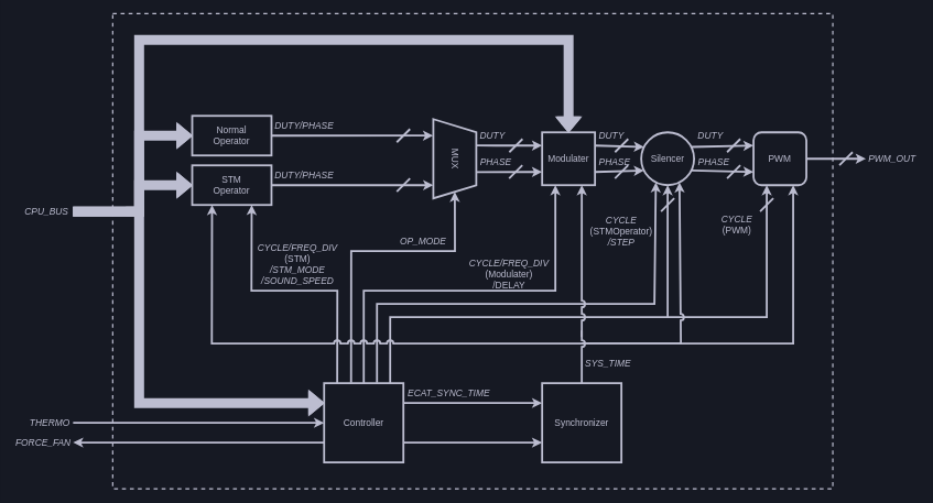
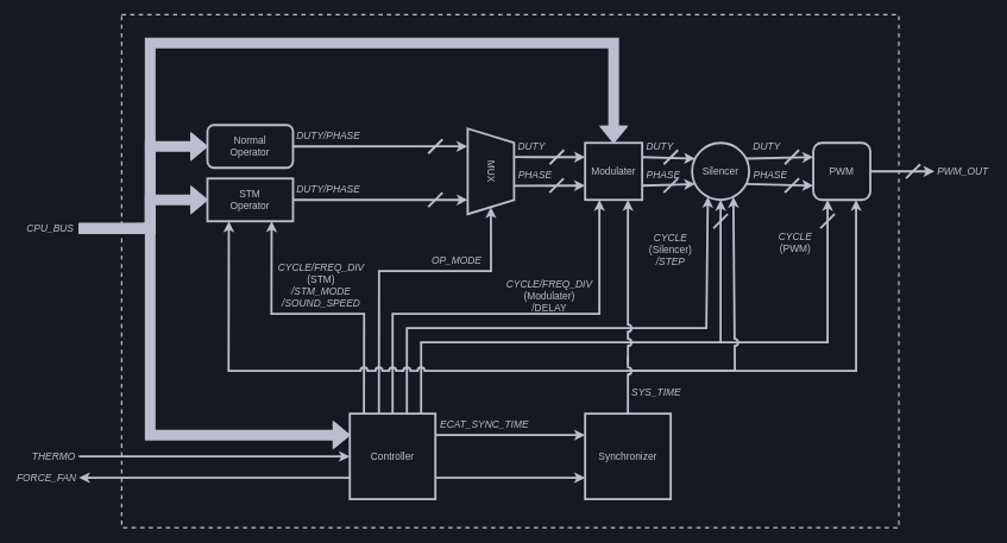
- <mxCell id="18" value="Normal&lt;br style=&quot;font-size: 14px;&quot;&gt;Operator" style="rounded=0;whiteSpace=wrap;html=1;fontFamily=Helvetica;fontSize=14;fontColor=#BCBDD0;strokeColor=#BCBDD0;strokeWidth=3;fillColor=none;" parent="1" vertex="1"><mxGeometry x="290.32" y="175" width="120" height="60" as="geometry" /></mxCell>
+ <mxCell id="18" value="Normal&lt;br style=&quot;font-size: 14px;&quot;&gt;Operator" style="whiteSpace=wrap;html=1;fontFamily=Helvetica;fontSize=14;fontColor=#BCBDD0;strokeColor=#BCBDD0;strokeWidth=3;fillColor=none;rounded=1;" parent="1" vertex="1"><mxGeometry x="290.32" y="175" width="120" height="60" as="geometry" /></mxCell>
- <mxCell id="44" value="&lt;i style=&quot;font-size: 14px&quot;&gt;CYCLE&lt;/i&gt;&lt;br style=&quot;font-size: 14px&quot;&gt;(STMOperator)&lt;br style=&quot;font-size: 14px&quot;&gt;&lt;i&gt;/STEP&lt;/i&gt;" style="text;html=1;strokeColor=none;fillColor=none;align=center;verticalAlign=middle;whiteSpace=wrap;rounded=0;fontFamily=Helvetica;fontSize=14;fontColor=#BCBDD0;" parent="1" vertex="1"><mxGeometry x="890" y="320" width="100.32" height="60" as="geometry" /></mxCell>
+ <mxCell id="44" value="&lt;i style=&quot;font-size: 14px&quot;&gt;CYCLE&lt;/i&gt;&lt;br style=&quot;font-size: 14px&quot;&gt;(Silencer)&lt;br style=&quot;font-size: 14px&quot;&gt;&lt;i&gt;/STEP&lt;/i&gt;" style="text;html=1;strokeColor=none;fillColor=none;align=center;verticalAlign=middle;whiteSpace=wrap;rounded=0;fontFamily=Helvetica;fontSize=14;fontColor=#BCBDD0;" parent="1" vertex="1"><mxGeometry x="890" y="320" width="100.32" height="60" as="geometry" /></mxCell>
